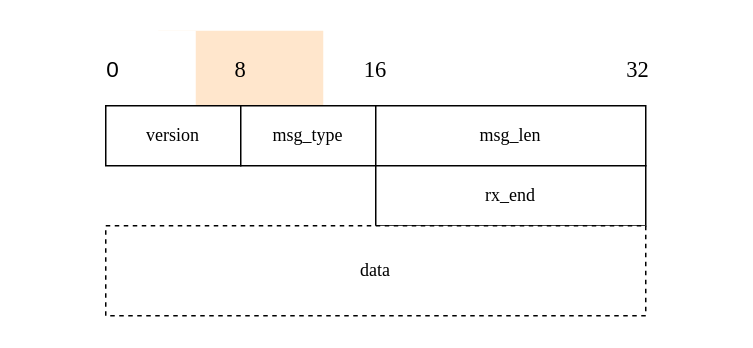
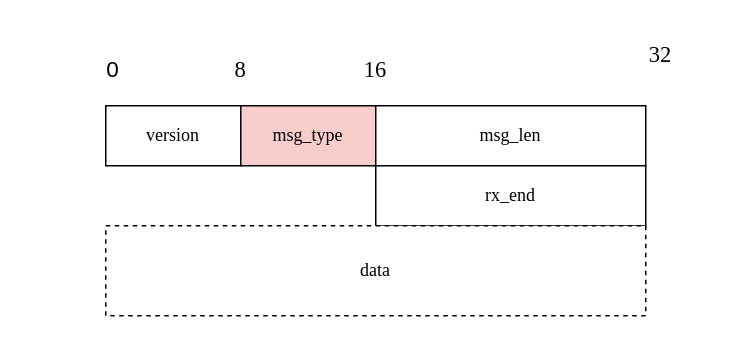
- <mxCell id="4" value="&lt;span style=&quot;font-size: 15px;&quot;&gt;8&lt;/span&gt;" style="rounded=0;whiteSpace=wrap;html=1;strokeColor=none;fontFamily=Times New Roman;fillColor=#ffe6cc;" parent="1" vertex="1"><mxGeometry x="105" y="20" width="110" height="50" as="geometry" /></mxCell>
+ <mxCell id="4" value="&lt;span style=&quot;font-size: 15px;&quot;&gt;8&lt;/span&gt;" style="rounded=0;whiteSpace=wrap;html=1;strokeColor=none;fontFamily=Times New Roman;" parent="1" vertex="1"><mxGeometry x="105" y="20" width="110" height="50" as="geometry" /></mxCell>
- <mxCell id="2" value="&lt;span style=&quot;font-size: 15px;&quot;&gt;32&lt;/span&gt;" style="rounded=0;whiteSpace=wrap;html=1;strokeColor=none;fontFamily=Times New Roman;" parent="1" vertex="1"><mxGeometry x="370" y="20" width="110" height="50" as="geometry" /></mxCell>
+ <mxCell id="2" value="&lt;span style=&quot;font-size: 15px;&quot;&gt;32&lt;/span&gt;" style="rounded=0;whiteSpace=wrap;html=1;strokeColor=none;fontFamily=Times New Roman;" parent="1" vertex="1"><mxGeometry x="385" y="10" width="110" height="50" as="geometry" /></mxCell>
- <mxCell id="7" value="&lt;font style=&quot;font-size: 12px;&quot;&gt;msg_type&lt;/font&gt;" style="rounded=0;whiteSpace=wrap;html=1;fontFamily=Times New Roman;" parent="1" vertex="1"><mxGeometry x="160" y="70" width="90" height="40" as="geometry" /></mxCell>
+ <mxCell id="7" value="&lt;font style=&quot;font-size: 12px;&quot;&gt;msg_type&lt;/font&gt;" style="rounded=0;whiteSpace=wrap;html=1;fontFamily=Times New Roman;fillColor=#f8cecc;" parent="1" vertex="1"><mxGeometry x="160" y="70" width="90" height="40" as="geometry" /></mxCell>
